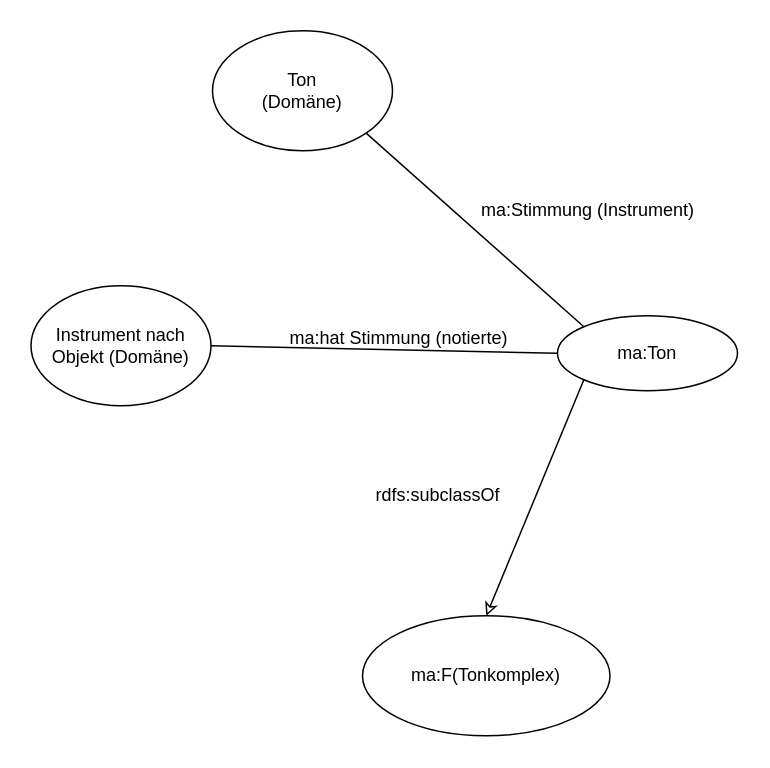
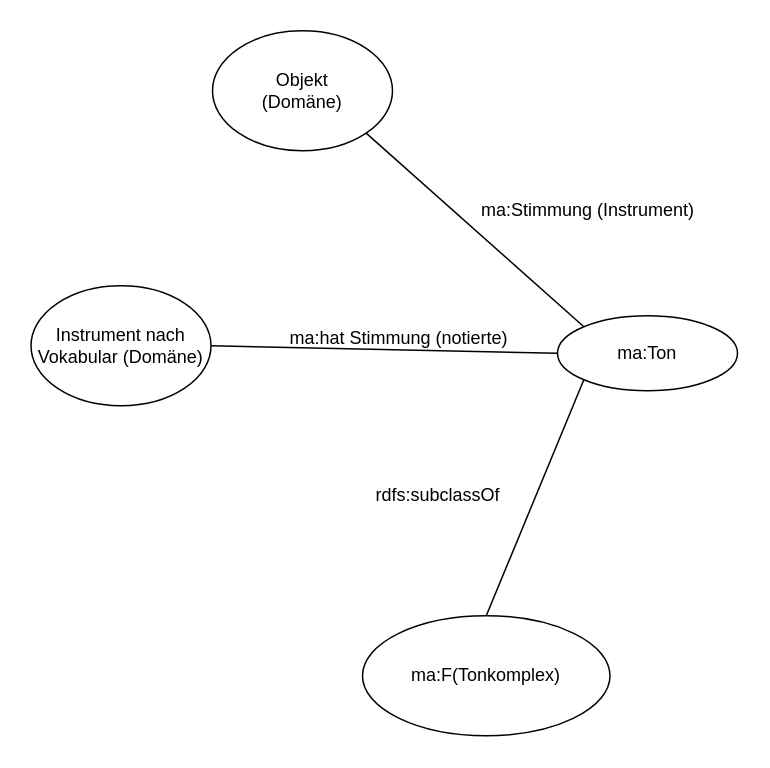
- <mxCell id="9" value="Ton&lt;br&gt;(Domäne)" style="ellipse;whiteSpace=wrap;html=1;" vertex="1" parent="1"><mxGeometry x="141" y="20" width="120" height="80" as="geometry" /></mxCell>
+ <mxCell id="9" value="Objekt&lt;br&gt;(Domäne)" style="ellipse;whiteSpace=wrap;html=1;" vertex="1" parent="1"><mxGeometry x="141" y="20" width="120" height="80" as="geometry" /></mxCell>
- <mxCell id="7" value="Instrument nach Objekt (Domäne)" style="ellipse;whiteSpace=wrap;html=1;" vertex="1" parent="1"><mxGeometry x="20" y="190" width="120" height="80" as="geometry" /></mxCell>
+ <mxCell id="7" value="Instrument nach Vokabular (Domäne)" style="ellipse;whiteSpace=wrap;html=1;" vertex="1" parent="1"><mxGeometry x="20" y="190" width="120" height="80" as="geometry" /></mxCell>
- <mxCell id="2" style="edgeStyle=none;rounded=0;orthogonalLoop=1;jettySize=auto;html=1;exitX=0;exitY=1;exitDx=0;exitDy=0;entryX=0.5;entryY=0;entryDx=0;entryDy=0;endArrow=classic;endFill=0;" parent="1" source="3" target="4" edge="1"><mxGeometry relative="1" as="geometry" /></mxCell>
+ <mxCell id="2" style="edgeStyle=none;rounded=0;orthogonalLoop=1;jettySize=auto;html=1;exitX=0;exitY=1;exitDx=0;exitDy=0;entryX=0.5;entryY=0;entryDx=0;entryDy=0;endArrow=none;endFill=0;" parent="1" source="3" target="4" edge="1"><mxGeometry relative="1" as="geometry" /></mxCell>
